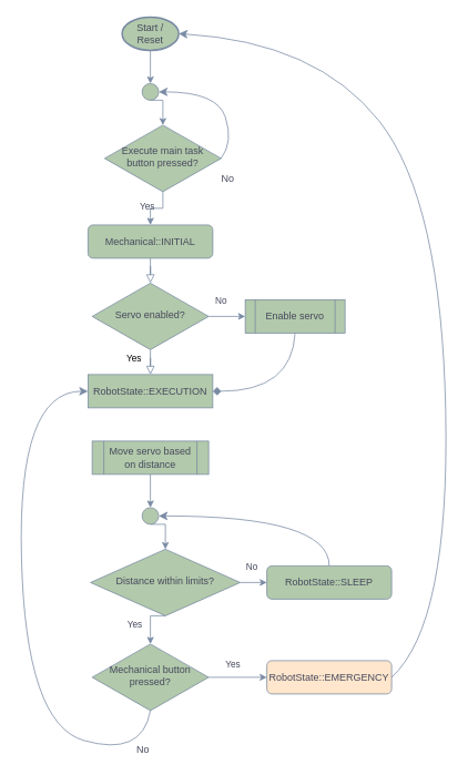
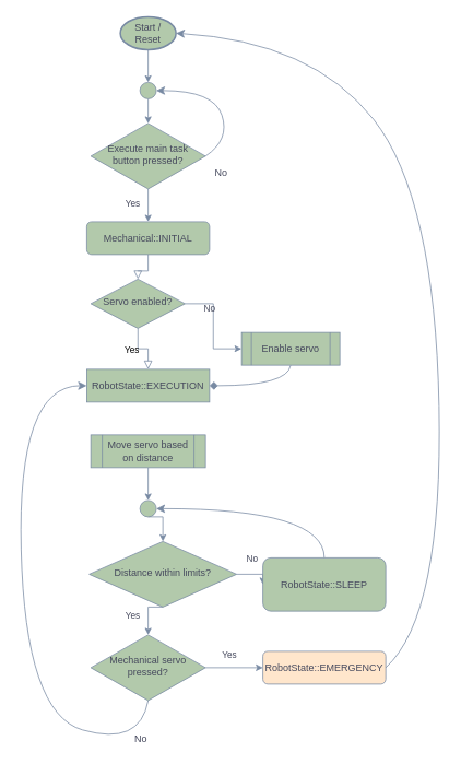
- <mxCell id="34" value="Execute main task button pressed?" style="rhombus;whiteSpace=wrap;html=1;shadow=0;fontFamily=Helvetica;fontSize=12;align=center;strokeWidth=1;spacing=6;spacingTop=-4;labelBackgroundColor=none;fillColor=#B2C9AB;strokeColor=#788AA3;fontColor=#46495D;" parent="1" vertex="1"><mxGeometry x="125" y="150" width="140" height="80" as="geometry" /></mxCell>
+ <mxCell id="34" value="Execute main task button pressed?" style="rhombus;whiteSpace=wrap;html=1;shadow=0;fontFamily=Helvetica;fontSize=12;align=center;strokeWidth=1;spacing=6;spacingTop=-4;labelBackgroundColor=none;fillColor=#B2C9AB;strokeColor=#788AA3;fontColor=#46495D;" parent="1" vertex="1"><mxGeometry x="110" y="150" width="140" height="80" as="geometry" /></mxCell>
- <mxCell id="7" value="Servo enabled?" style="rhombus;whiteSpace=wrap;html=1;shadow=0;fontFamily=Helvetica;fontSize=12;align=center;strokeWidth=1;spacing=6;spacingTop=-4;labelBackgroundColor=none;fillColor=#B2C9AB;strokeColor=#788AA3;fontColor=#46495D;" parent="1" vertex="1"><mxGeometry x="110" y="340" width="140" height="80" as="geometry" /></mxCell>
+ <mxCell id="7" value="Servo enabled?" style="rhombus;whiteSpace=wrap;html=1;shadow=0;fontFamily=Helvetica;fontSize=12;align=center;strokeWidth=1;spacing=6;spacingTop=-4;labelBackgroundColor=none;fillColor=#B2C9AB;strokeColor=#788AA3;fontColor=#46495D;" parent="1" vertex="1"><mxGeometry x="110" y="340" width="115" height="60" as="geometry" /></mxCell>
- <mxCell id="23" value="Enable servo" style="shape=process;whiteSpace=wrap;html=1;backgroundOutline=1;labelBackgroundColor=none;fillColor=#B2C9AB;strokeColor=#788AA3;fontColor=#46495D;" parent="1" vertex="1"><mxGeometry x="294" y="360" width="120" height="40" as="geometry" /></mxCell>
+ <mxCell id="23" value="Enable servo" style="shape=process;whiteSpace=wrap;html=1;backgroundOutline=1;labelBackgroundColor=none;fillColor=#B2C9AB;strokeColor=#788AA3;fontColor=#46495D;" parent="1" vertex="1"><mxGeometry x="294" y="405" width="120" height="40" as="geometry" /></mxCell>
- <mxCell id="21" value="RobotState::SLEEP" style="rounded=1;whiteSpace=wrap;html=1;fontSize=12;glass=0;strokeWidth=1;shadow=0;labelBackgroundColor=none;fillColor=#B2C9AB;strokeColor=#788AA3;fontColor=#46495D;" parent="1" vertex="1"><mxGeometry x="320" y="680" width="150" height="40" as="geometry" /></mxCell>
+ <mxCell id="21" value="RobotState::SLEEP" style="rounded=1;whiteSpace=wrap;html=1;fontSize=12;glass=0;strokeWidth=1;shadow=0;labelBackgroundColor=none;fillColor=#B2C9AB;strokeColor=#788AA3;fontColor=#46495D;" parent="1" vertex="1"><mxGeometry x="320" y="680" width="150" height="65" as="geometry" /></mxCell>
- <mxCell id="12" value="Mechanical button pressed?" style="rhombus;whiteSpace=wrap;html=1;shadow=0;fontFamily=Helvetica;fontSize=12;align=center;strokeWidth=1;spacing=6;spacingTop=-4;labelBackgroundColor=none;fillColor=#B2C9AB;strokeColor=#788AA3;fontColor=#46495D;" parent="1" vertex="1"><mxGeometry x="110" y="774" width="140" height="80" as="geometry" /></mxCell>
+ <mxCell id="12" value="Mechanical servo pressed?" style="rhombus;whiteSpace=wrap;html=1;shadow=0;fontFamily=Helvetica;fontSize=12;align=center;strokeWidth=1;spacing=6;spacingTop=-4;labelBackgroundColor=none;fillColor=#B2C9AB;strokeColor=#788AA3;fontColor=#46495D;" parent="1" vertex="1"><mxGeometry x="110" y="774" width="140" height="80" as="geometry" /></mxCell>
